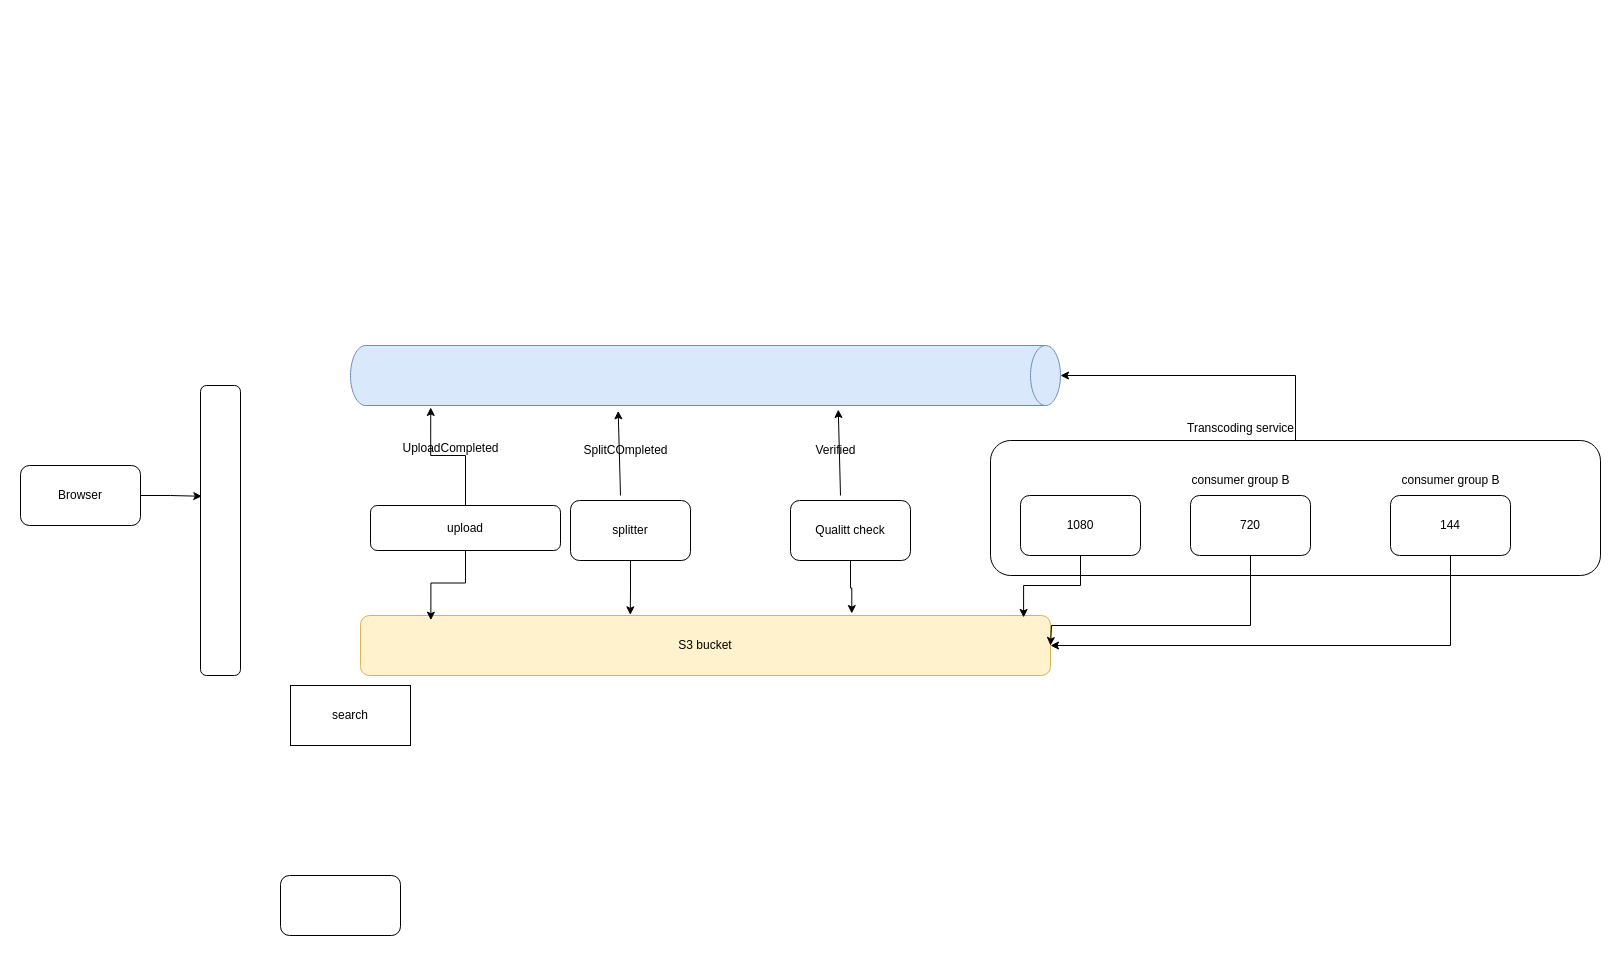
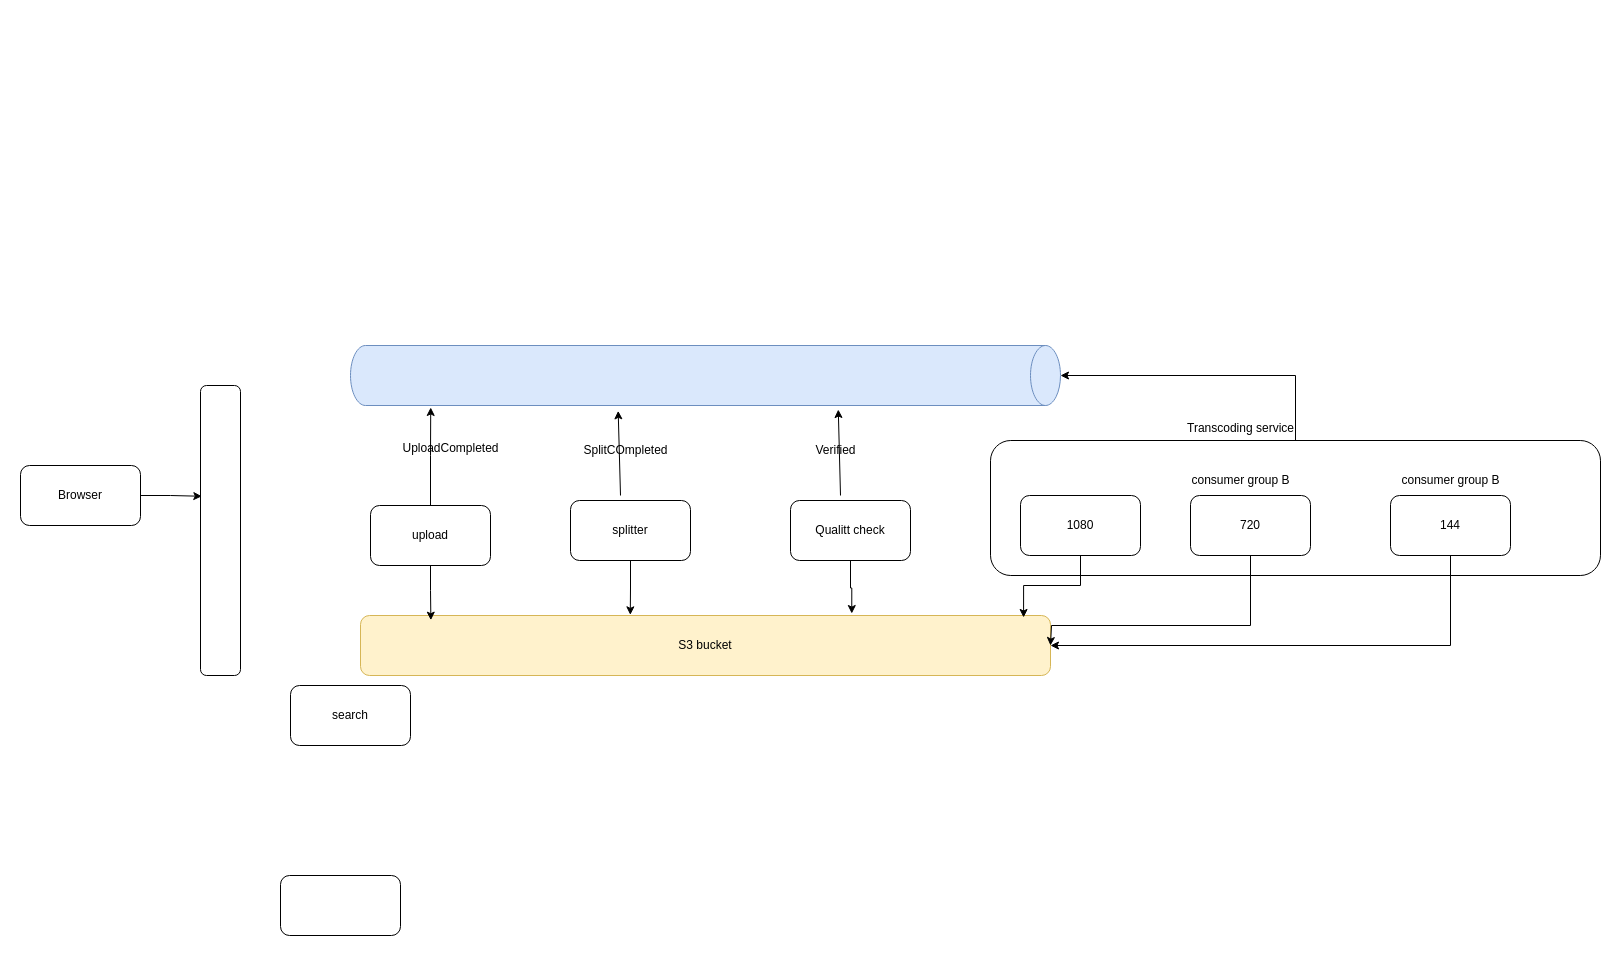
- <mxCell id="12" value="upload" style="rounded=1;whiteSpace=wrap;html=1;" vertex="1" parent="1"><mxGeometry x="370" y="505" width="190" height="45" as="geometry" /></mxCell>
+ <mxCell id="12" value="upload" style="rounded=1;whiteSpace=wrap;html=1;" vertex="1" parent="1"><mxGeometry x="370" y="505" width="120" height="60" as="geometry" /></mxCell>
- <mxCell id="8" value="search" style="whiteSpace=wrap;html=1;rounded=0;" vertex="1" parent="1"><mxGeometry x="290" y="685" width="120" height="60" as="geometry" /></mxCell>
+ <mxCell id="8" value="search" style="rounded=1;whiteSpace=wrap;html=1;" vertex="1" parent="1"><mxGeometry x="290" y="685" width="120" height="60" as="geometry" /></mxCell>
